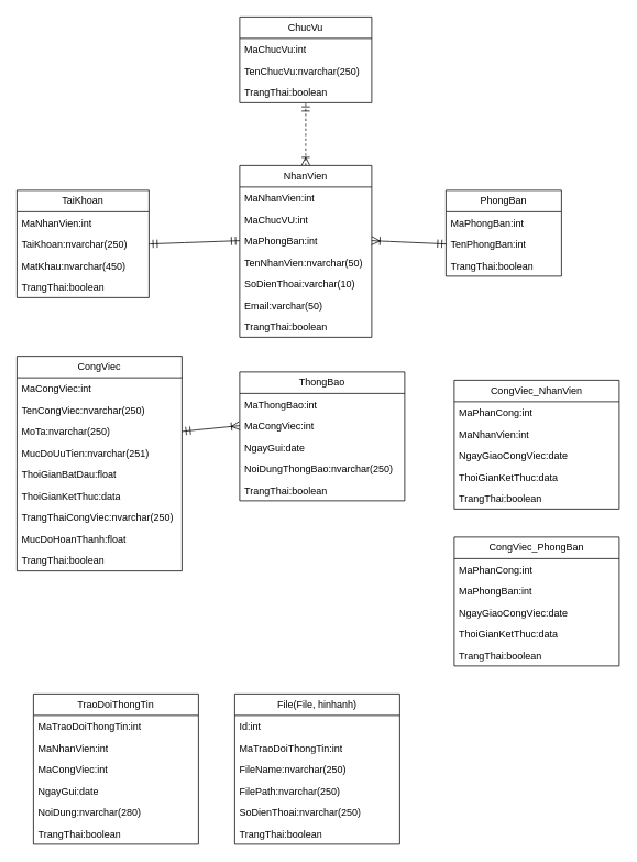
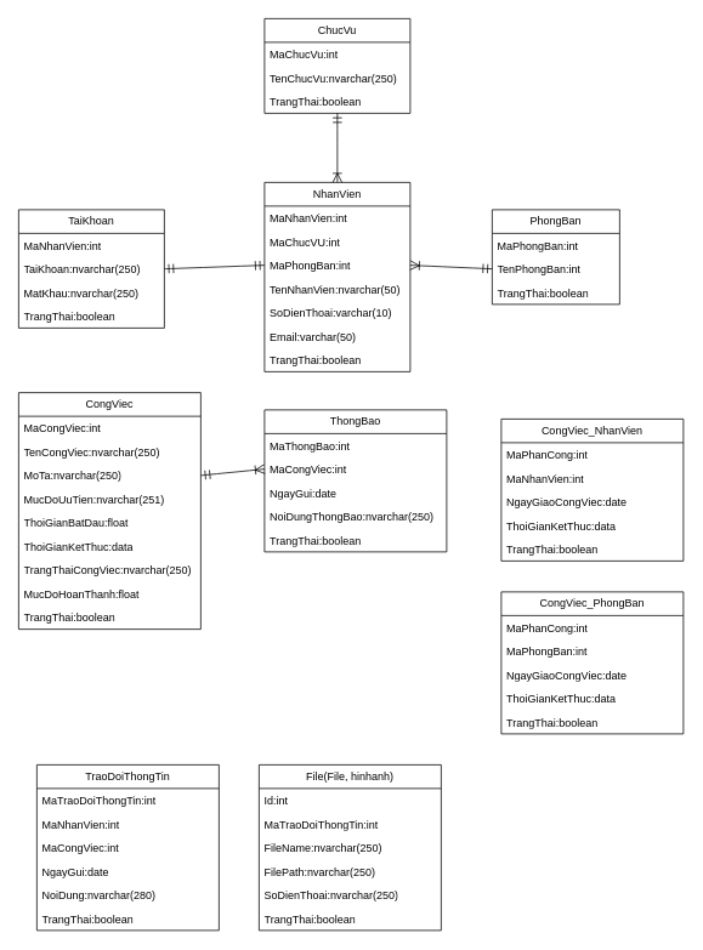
- <mxCell id="7" style="edgeStyle=none;curved=1;rounded=0;orthogonalLoop=1;jettySize=auto;html=1;exitX=0.5;exitY=0;exitDx=0;exitDy=0;entryX=0.5;entryY=1;entryDx=0;entryDy=0;fontSize=12;startSize=8;endSize=8;endArrow=ERmandOne;endFill=0;startArrow=ERoneToMany;startFill=0;dashed=1;" edge="1" parent="1" source="8" target="57"><mxGeometry relative="1" as="geometry" /></mxCell>
+ <mxCell id="7" style="edgeStyle=none;curved=1;rounded=0;orthogonalLoop=1;jettySize=auto;html=1;exitX=0.5;exitY=0;exitDx=0;exitDy=0;entryX=0.5;entryY=1;entryDx=0;entryDy=0;fontSize=12;startSize=8;endSize=8;endArrow=ERmandOne;endFill=0;startArrow=ERoneToMany;startFill=0;" edge="1" parent="1" source="8" target="57"><mxGeometry relative="1" as="geometry" /></mxCell>
- <mxCell id="5" value="MatKhau:nvarchar(450)" style="text;strokeColor=none;fillColor=none;align=left;verticalAlign=top;spacingLeft=4;spacingRight=4;overflow=hidden;rotatable=0;points=[[0,0.5],[1,0.5]];portConstraint=eastwest;whiteSpace=wrap;html=1;" vertex="1" parent="2"><mxGeometry y="78" width="160" height="26" as="geometry" /></mxCell>
+ <mxCell id="5" value="MatKhau:nvarchar(250)" style="text;strokeColor=none;fillColor=none;align=left;verticalAlign=top;spacingLeft=4;spacingRight=4;overflow=hidden;rotatable=0;points=[[0,0.5],[1,0.5]];portConstraint=eastwest;whiteSpace=wrap;html=1;" vertex="1" parent="2"><mxGeometry y="78" width="160" height="26" as="geometry" /></mxCell>
